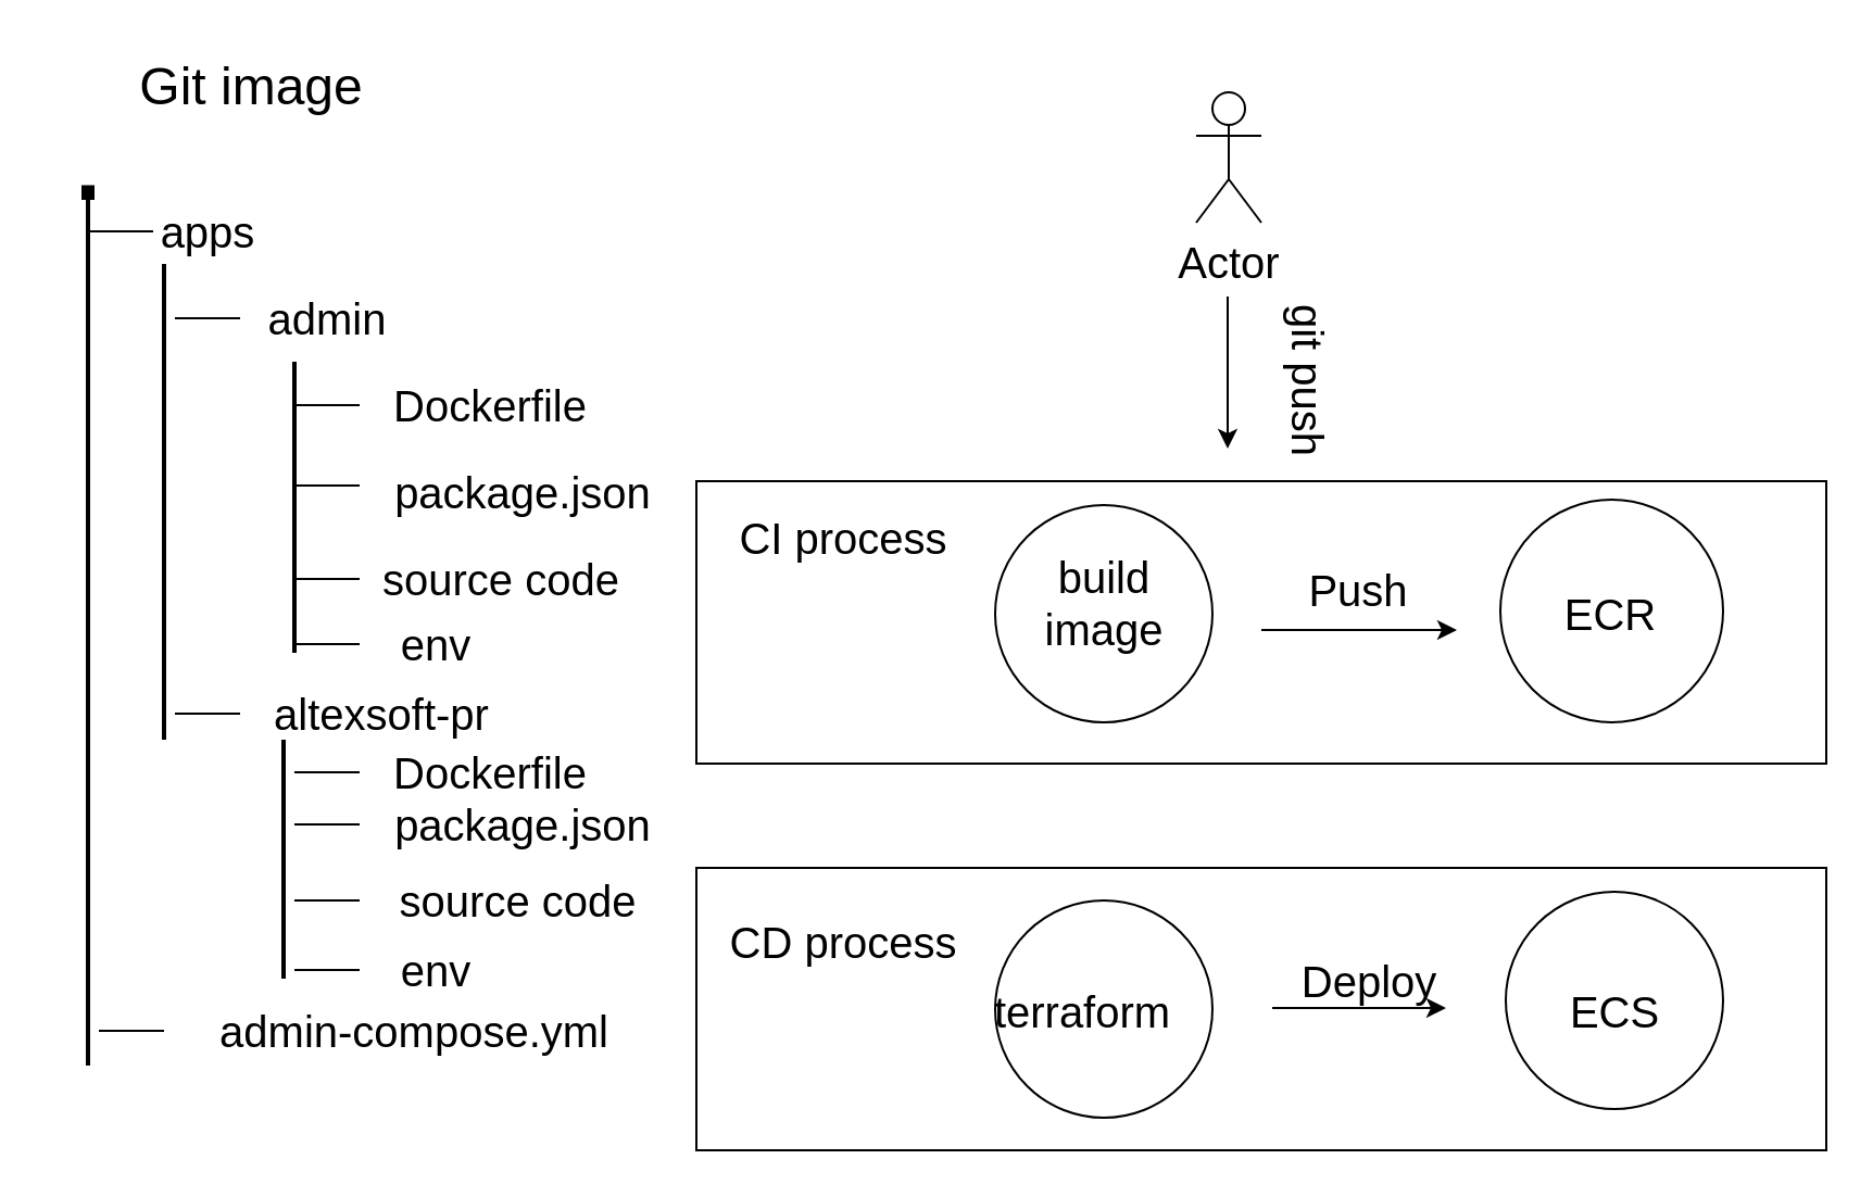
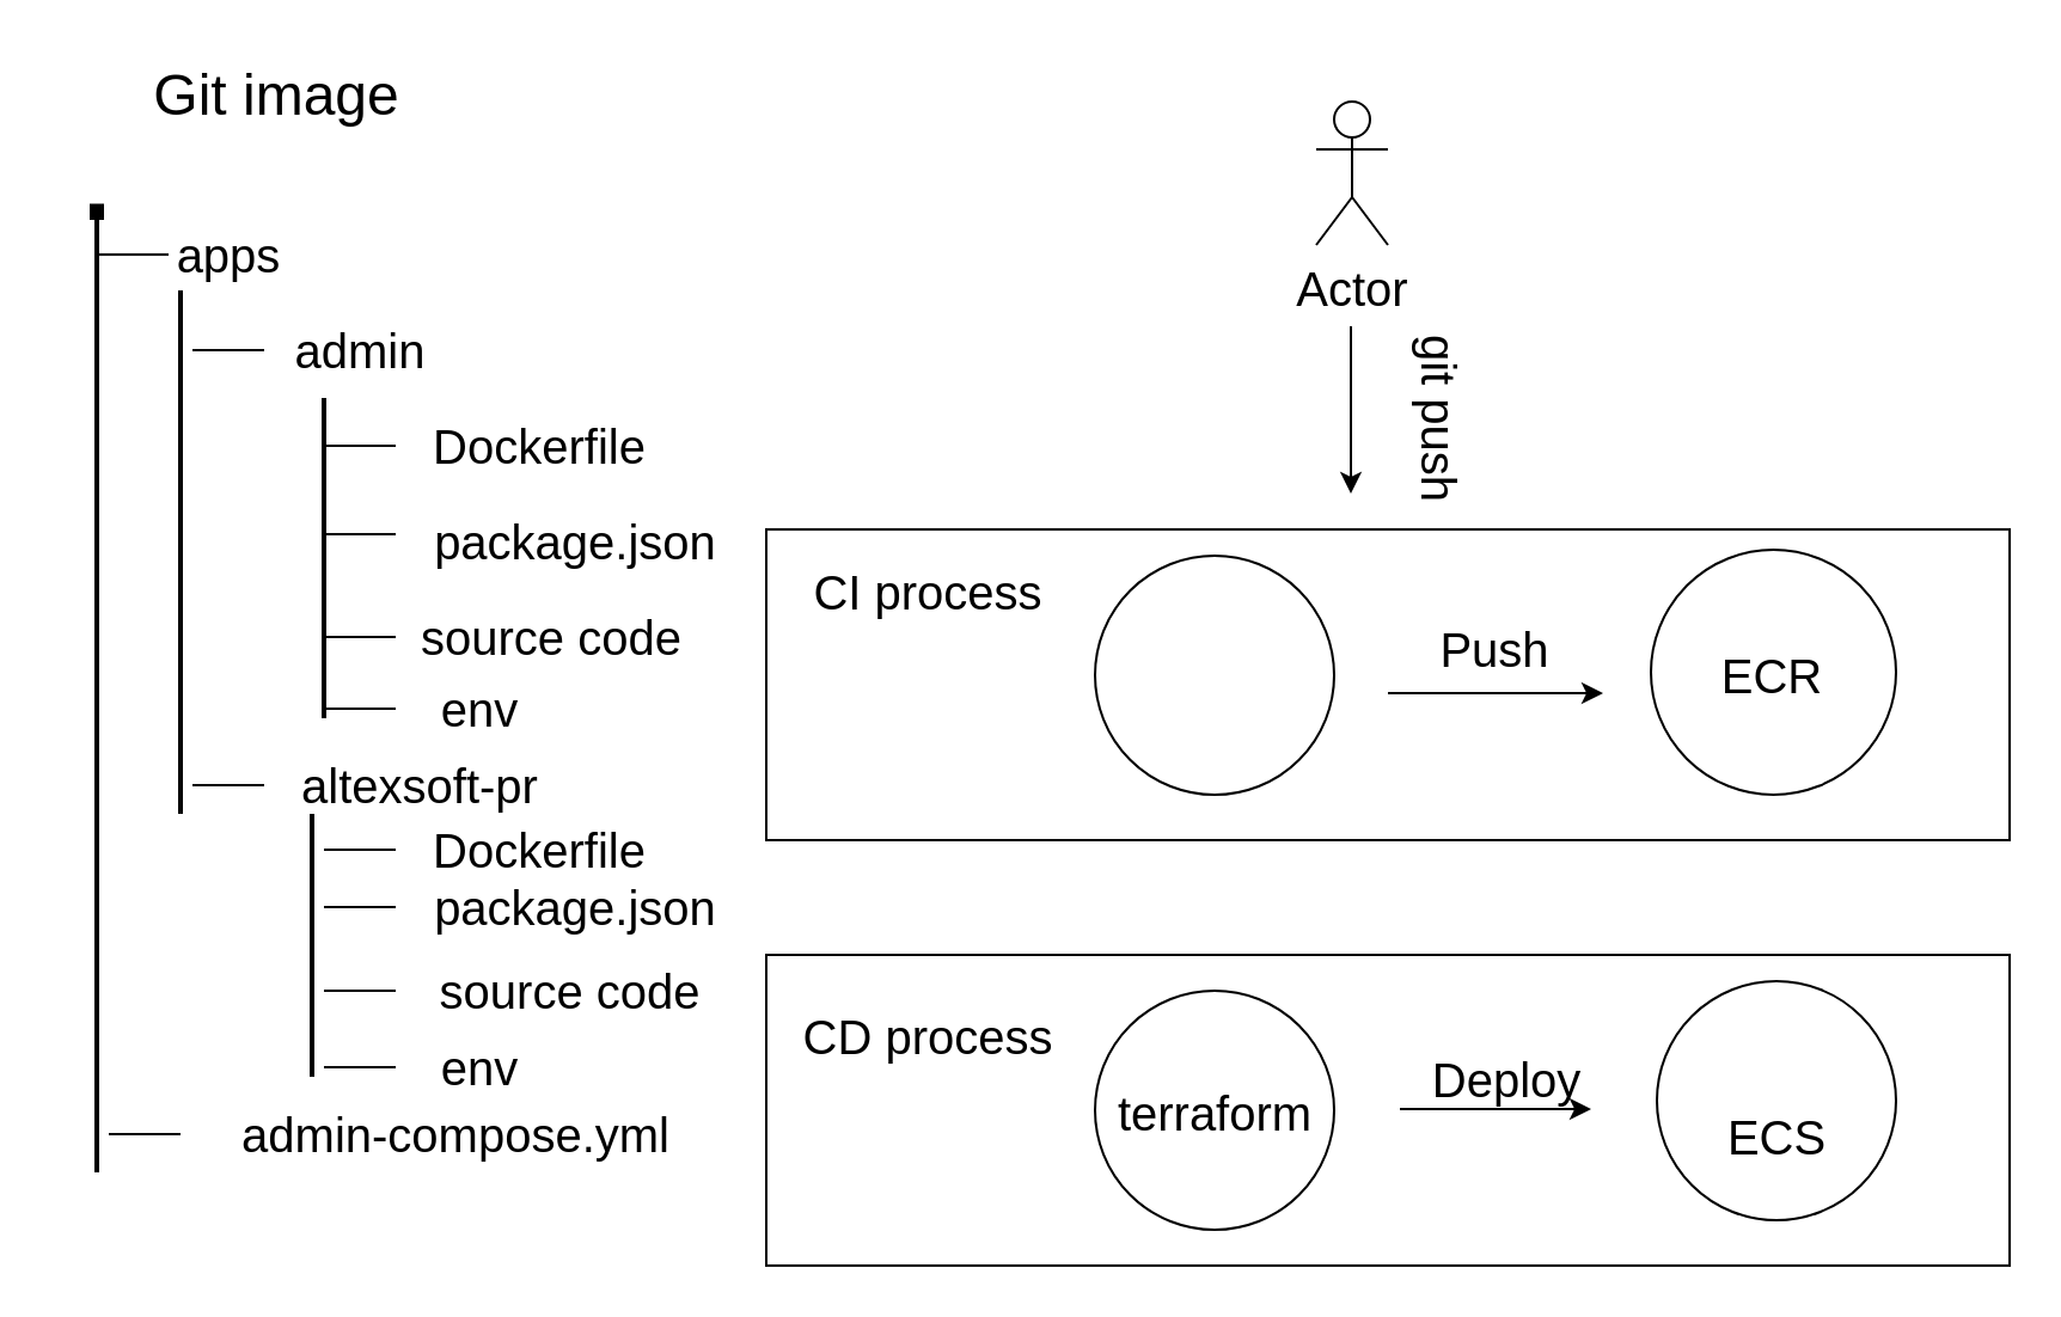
- <mxCell id="38" value="build image" style="text;html=1;strokeColor=none;fillColor=none;align=center;verticalAlign=middle;whiteSpace=wrap;rounded=0;fontSize=20;" vertex="1" parent="1"><mxGeometry x="477.5" y="262" width="60" height="30" as="geometry" /></mxCell>
- <mxCell id="46" value="terraform" style="text;html=1;strokeColor=none;fillColor=none;align=center;verticalAlign=middle;whiteSpace=wrap;rounded=0;fontSize=20;" vertex="1" parent="1"><mxGeometry x="467.5" y="450" width="60" height="30" as="geometry" /></mxCell>
+ <mxCell id="46" value="terraform" style="text;html=1;strokeColor=none;fillColor=none;align=center;verticalAlign=middle;whiteSpace=wrap;rounded=0;fontSize=20;" vertex="1" parent="1"><mxGeometry x="477.5" y="450" width="60" height="30" as="geometry" /></mxCell>
- <mxCell id="50" value="ECS" style="text;html=1;strokeColor=none;fillColor=none;align=center;verticalAlign=middle;whiteSpace=wrap;rounded=0;fontSize=20;" vertex="1" parent="1"><mxGeometry x="712.5" y="450" width="60" height="30" as="geometry" /></mxCell>
+ <mxCell id="50" value="ECS" style="text;html=1;strokeColor=none;fillColor=none;align=center;verticalAlign=middle;whiteSpace=wrap;rounded=0;fontSize=20;" vertex="1" parent="1"><mxGeometry x="712.5" y="460" width="60" height="30" as="geometry" /></mxCell>
